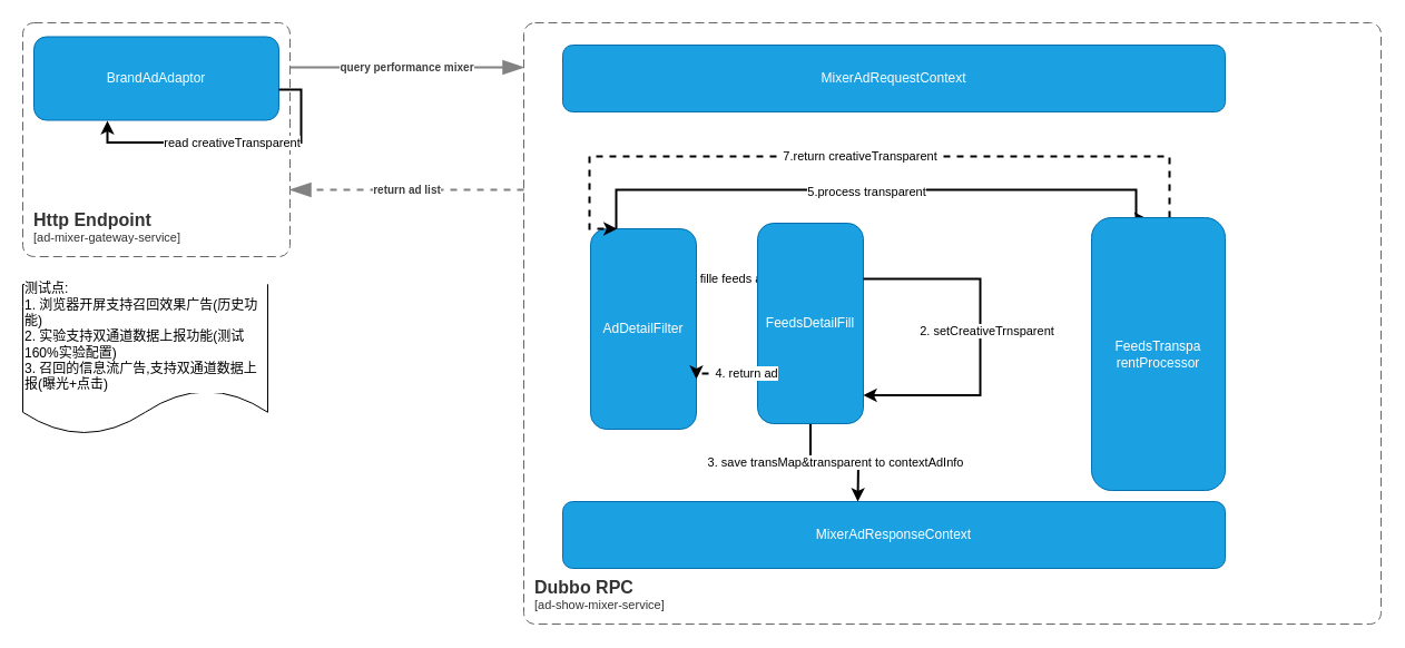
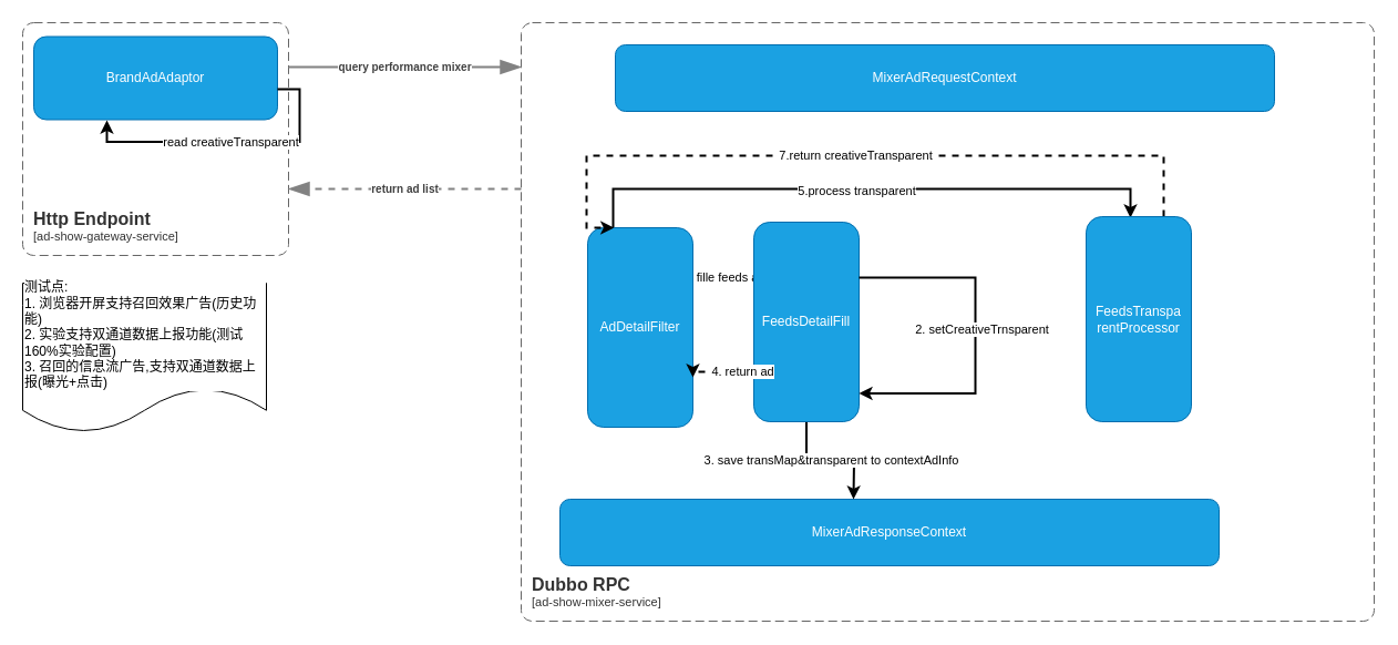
- <mxCell id="4" value="MixerAdRequestContext" style="rounded=1;whiteSpace=wrap;html=1;fillColor=#1ba1e2;strokeColor=#006EAF;fontColor=#ffffff;" vertex="1" parent="1"><mxGeometry x="505" y="40" width="595" height="60" as="geometry" /></mxCell>
+ <mxCell id="4" value="MixerAdRequestContext" style="rounded=1;whiteSpace=wrap;html=1;fillColor=#1ba1e2;strokeColor=#006EAF;fontColor=#ffffff;" vertex="1" parent="1"><mxGeometry x="555" y="40" width="595" height="60" as="geometry" /></mxCell>
- <mxCell id="2" value="&lt;font style=&quot;font-size: 16px&quot;&gt;&lt;b&gt;&lt;div style=&quot;text-align: left&quot;&gt;Http Endpoint&lt;/div&gt;&lt;/b&gt;&lt;/font&gt;&lt;div style=&quot;text-align: left&quot;&gt;[ad-mixer-gateway-service]&lt;/div&gt;" style="rounded=1;fontSize=11;whiteSpace=wrap;html=1;dashed=1;arcSize=20;fillColor=none;strokeColor=#666666;fontColor=#333333;labelBackgroundColor=none;align=left;verticalAlign=bottom;labelBorderColor=none;spacingTop=0;spacing=10;dashPattern=8 4;metaEdit=1;rotatable=0;perimeter=rectanglePerimeter;noLabel=0;labelPadding=0;allowArrows=0;connectable=0;expand=0;recursiveResize=0;editable=1;pointerEvents=0;absoluteArcSize=1;points=[[0.25,0,0],[0.5,0,0],[0.75,0,0],[1,0.25,0],[1,0.5,0],[1,0.75,0],[0.75,1,0],[0.5,1,0],[0.25,1,0],[0,0.75,0],[0,0.5,0],[0,0.25,0]];" vertex="1" parent="1"><mxGeometry x="20" y="20" width="240" height="210" as="geometry" /></mxCell>
+ <mxCell id="2" value="&lt;font style=&quot;font-size: 16px&quot;&gt;&lt;b&gt;&lt;div style=&quot;text-align: left&quot;&gt;Http Endpoint&lt;/div&gt;&lt;/b&gt;&lt;/font&gt;&lt;div style=&quot;text-align: left&quot;&gt;[ad-show-gateway-service]&lt;/div&gt;" style="rounded=1;fontSize=11;whiteSpace=wrap;html=1;dashed=1;arcSize=20;fillColor=none;strokeColor=#666666;fontColor=#333333;labelBackgroundColor=none;align=left;verticalAlign=bottom;labelBorderColor=none;spacingTop=0;spacing=10;dashPattern=8 4;metaEdit=1;rotatable=0;perimeter=rectanglePerimeter;noLabel=0;labelPadding=0;allowArrows=0;connectable=0;expand=0;recursiveResize=0;editable=1;pointerEvents=0;absoluteArcSize=1;points=[[0.25,0,0],[0.5,0,0],[0.75,0,0],[1,0.25,0],[1,0.5,0],[1,0.75,0],[0.75,1,0],[0.5,1,0],[0.25,1,0],[0,0.75,0],[0,0.5,0],[0,0.25,0]];" vertex="1" parent="1"><mxGeometry x="20" y="20" width="240" height="210" as="geometry" /></mxCell>
- <mxCell id="15" value="FeedsTranspa&lt;br&gt;rentProcessor" style="rounded=1;whiteSpace=wrap;html=1;fillColor=#1ba1e2;fontColor=#ffffff;strokeColor=#006EAF;" vertex="1" parent="1"><mxGeometry x="980" y="195" width="120" height="245" as="geometry" /></mxCell>
+ <mxCell id="15" value="FeedsTranspa&lt;br&gt;rentProcessor" style="rounded=1;whiteSpace=wrap;html=1;fillColor=#1ba1e2;fontColor=#ffffff;strokeColor=#006EAF;" vertex="1" parent="1"><mxGeometry x="980" y="195" width="95" height="185" as="geometry" /></mxCell>
